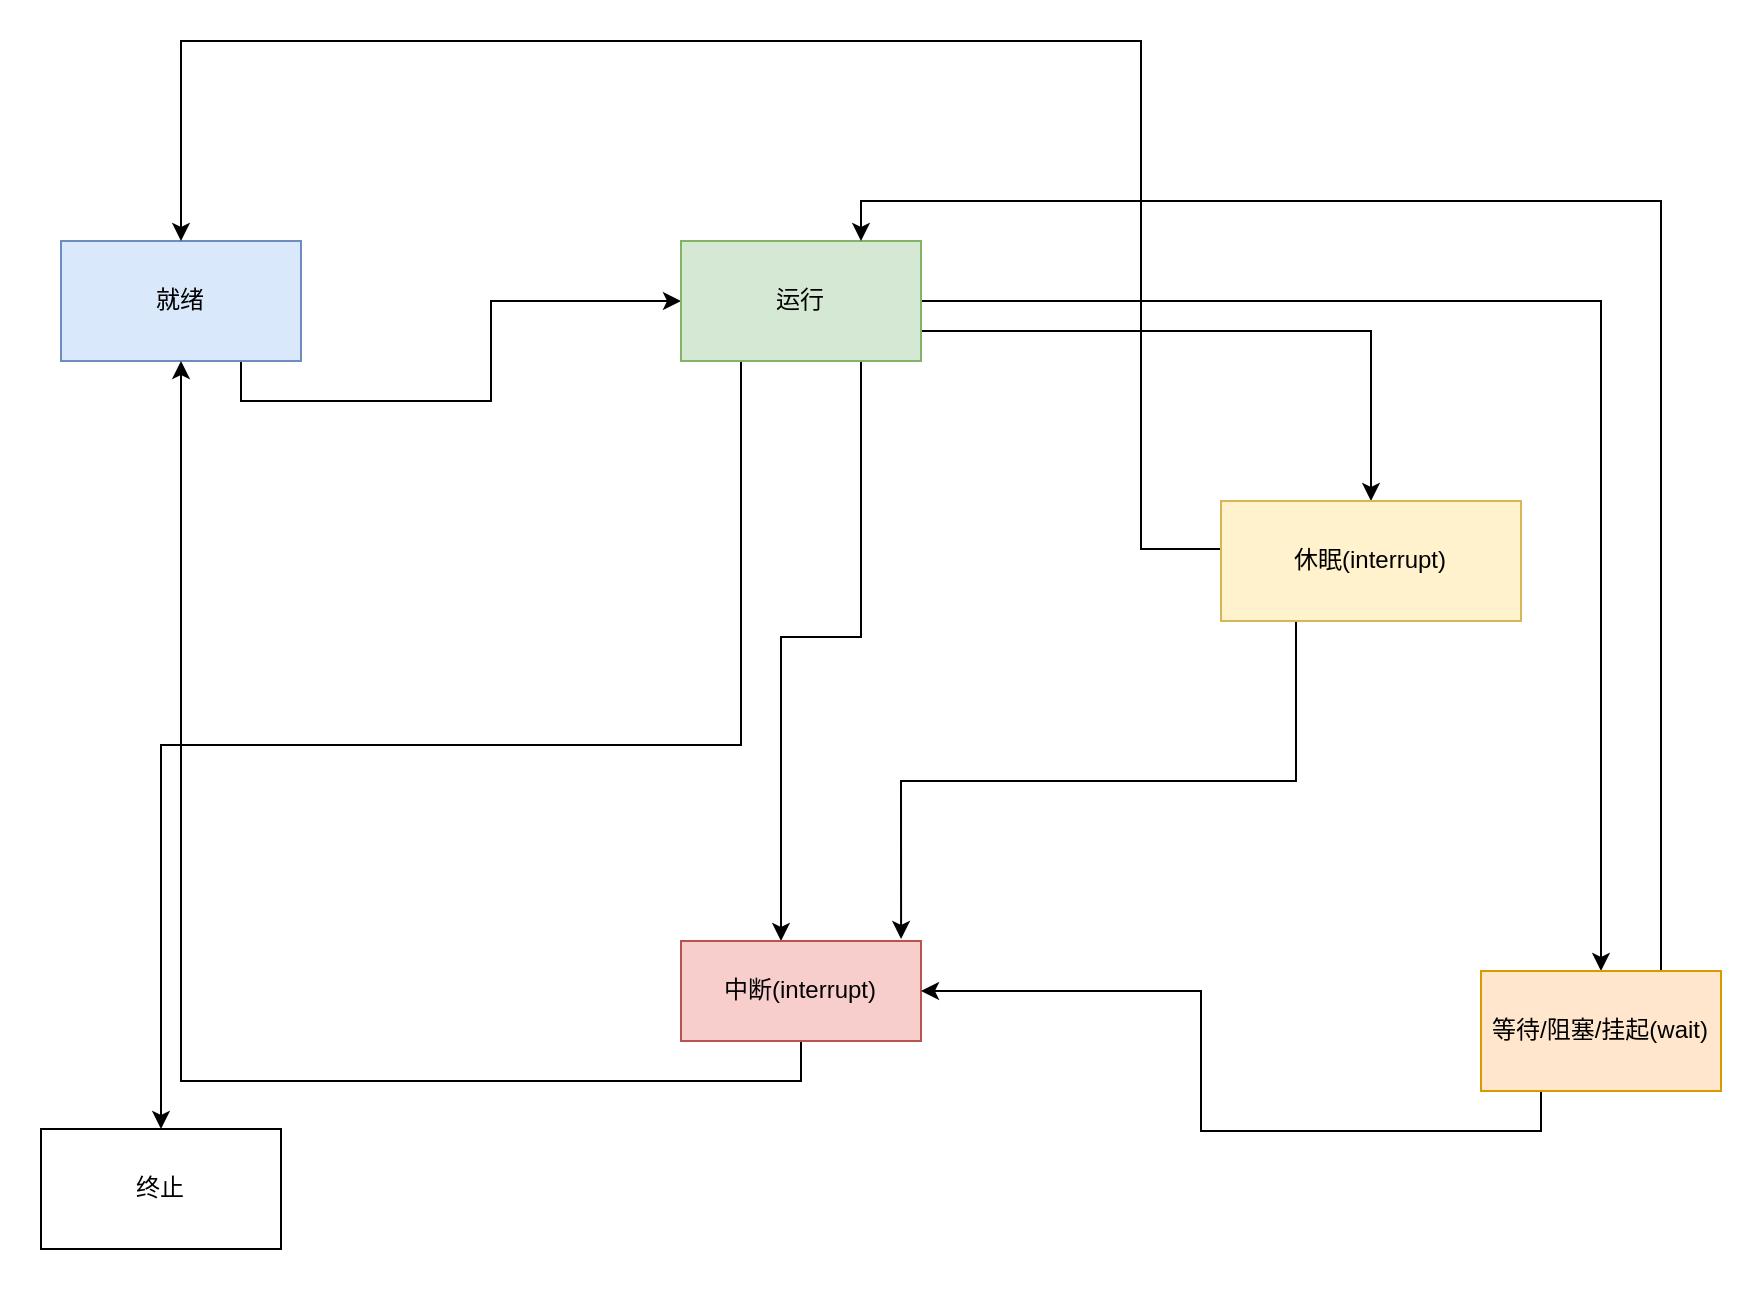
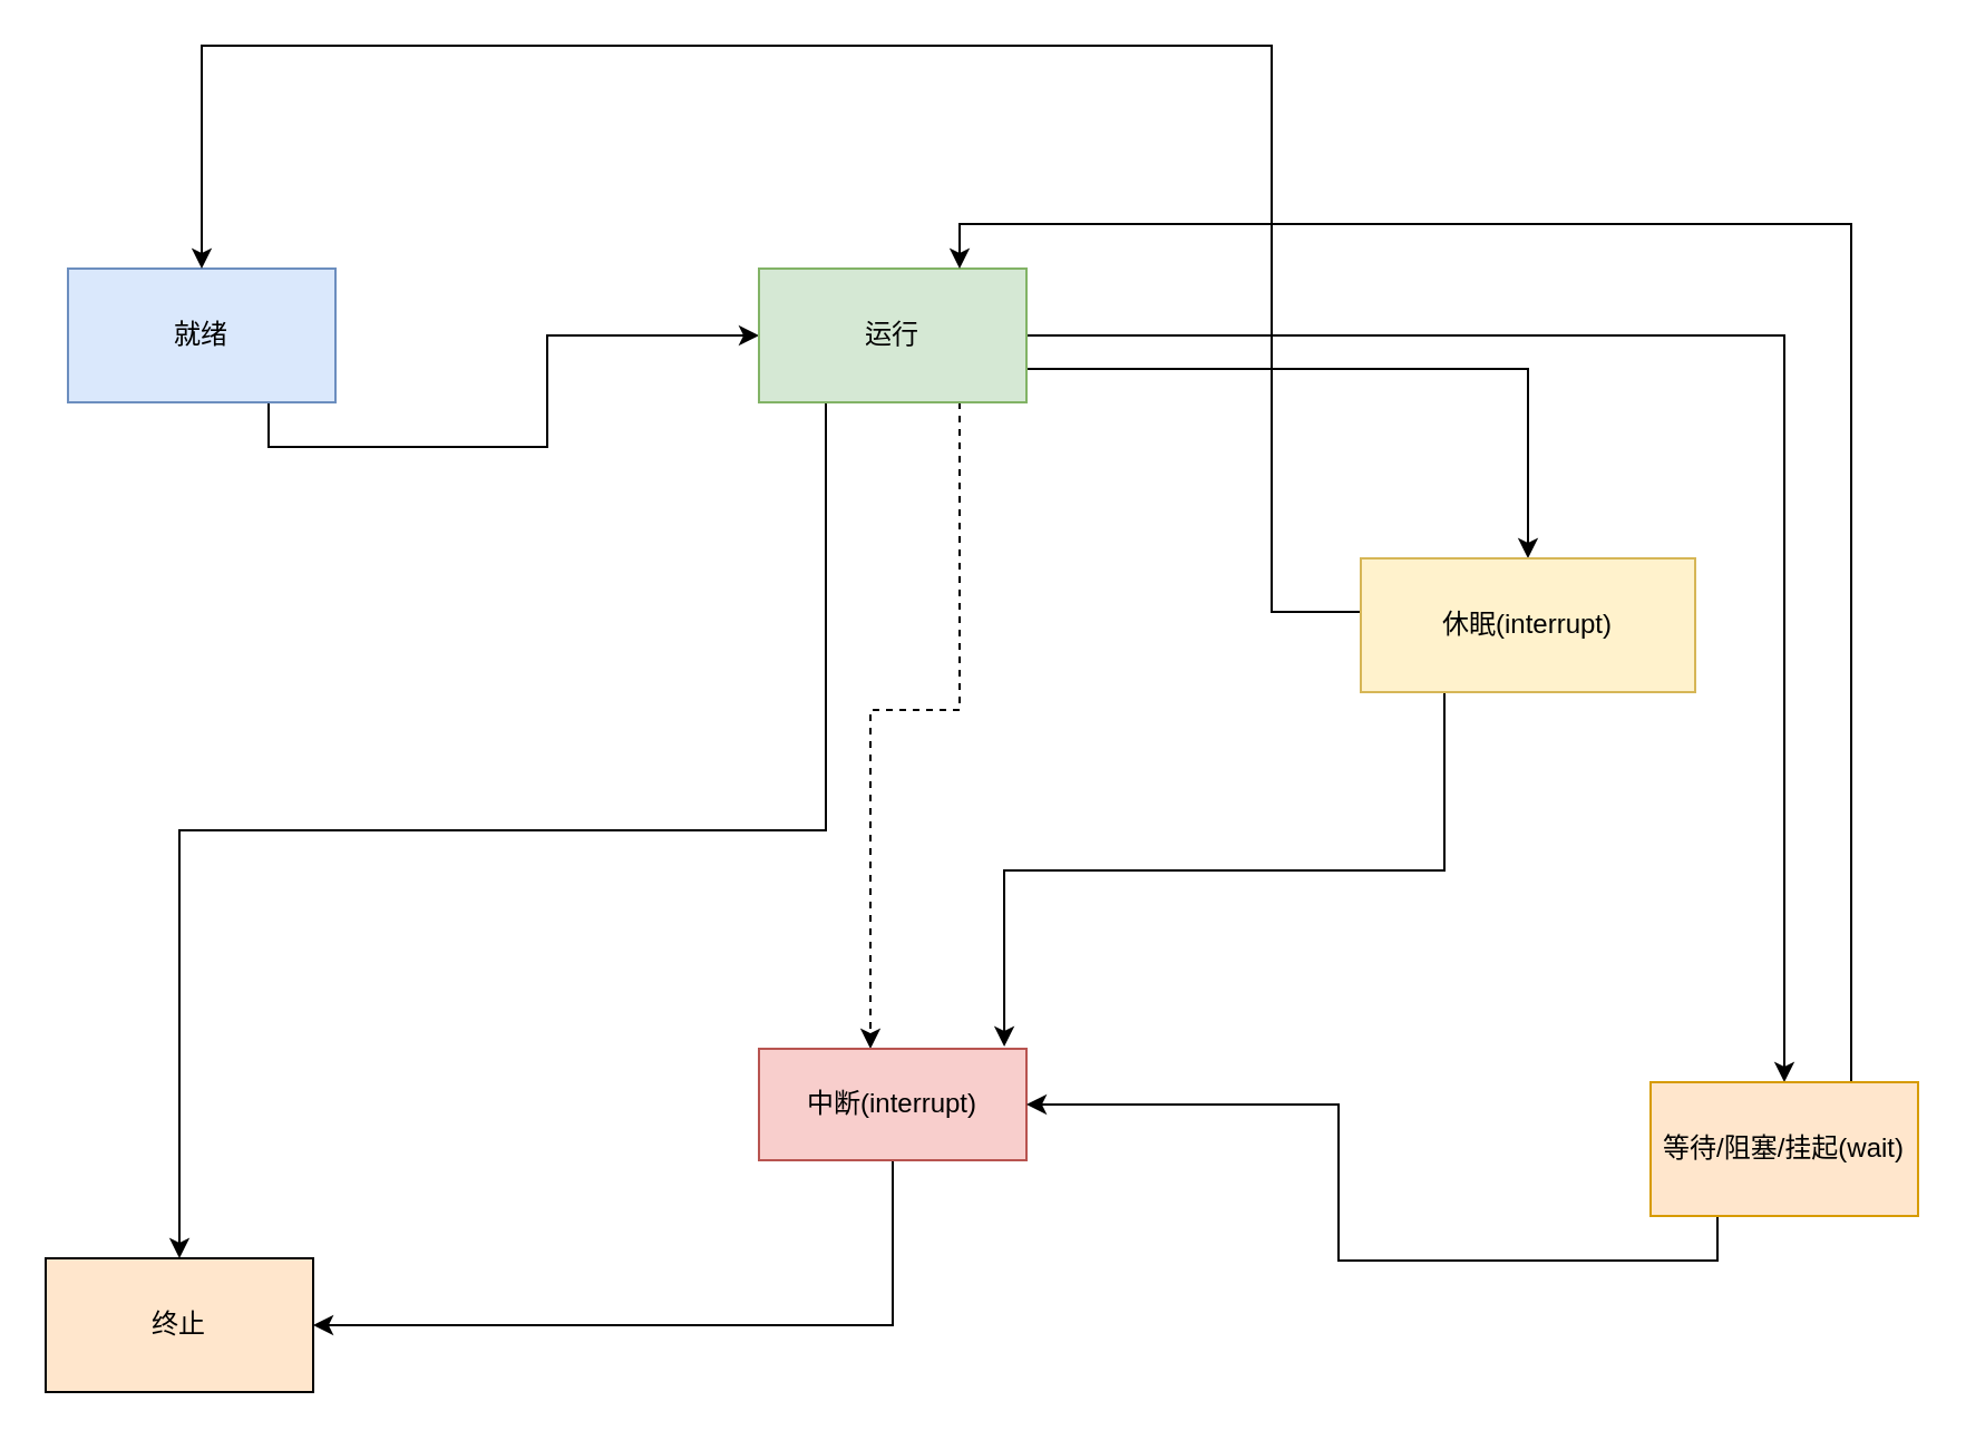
- <mxCell id="6" style="edgeStyle=orthogonalEdgeStyle;rounded=0;orthogonalLoop=1;jettySize=auto;html=1;exitX=0.75;exitY=1;exitDx=0;exitDy=0;" edge="1" parent="1" source="8" target="11"><mxGeometry relative="1" as="geometry"><Array as="points"><mxPoint x="430" y="318" /><mxPoint x="390" y="318" /></Array></mxGeometry></mxCell>
+ <mxCell id="6" style="edgeStyle=orthogonalEdgeStyle;rounded=0;orthogonalLoop=1;jettySize=auto;html=1;exitX=0.75;exitY=1;exitDx=0;exitDy=0;dashed=1;" edge="1" parent="1" source="8" target="11"><mxGeometry relative="1" as="geometry"><Array as="points"><mxPoint x="430" y="318" /><mxPoint x="390" y="318" /></Array></mxGeometry></mxCell>
- <mxCell id="10" style="edgeStyle=orthogonalEdgeStyle;rounded=0;orthogonalLoop=1;jettySize=auto;html=1;exitX=0.5;exitY=1;exitDx=0;exitDy=0;" edge="1" parent="1" source="11" target="3"><mxGeometry relative="1" as="geometry" /></mxCell>
+ <mxCell id="10" style="edgeStyle=orthogonalEdgeStyle;rounded=0;orthogonalLoop=1;jettySize=auto;html=1;exitX=0.5;exitY=1;exitDx=0;exitDy=0;entryX=1;entryY=0.5;entryDx=0;entryDy=0;" edge="1" parent="1" source="11" target="9"><mxGeometry relative="1" as="geometry" /></mxCell>
- <mxCell id="9" value="终止" style="rounded=0;whiteSpace=wrap;html=1;" parent="1" vertex="1"><mxGeometry x="20" y="564" width="120" height="60" as="geometry" /></mxCell>
+ <mxCell id="9" value="终止" style="rounded=0;whiteSpace=wrap;html=1;fillColor=#ffe6cc;" parent="1" vertex="1"><mxGeometry x="20" y="564" width="120" height="60" as="geometry" /></mxCell>
